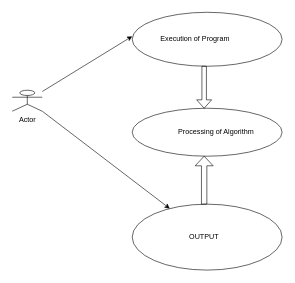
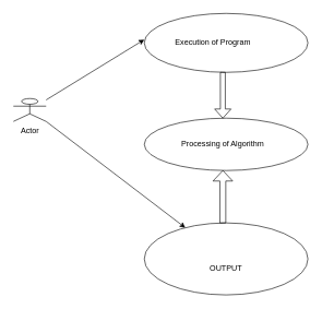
- <mxCell id="9" value="Processing of Algorithm" style="text;html=1;strokeColor=none;fillColor=none;align=center;verticalAlign=middle;whiteSpace=wrap;rounded=0;" vertex="1" parent="1"><mxGeometry x="275" y="200" width="170" height="40" as="geometry" /></mxCell>
+ <mxCell id="9" value="Processing of Algorithm" style="text;html=1;strokeColor=none;fillColor=none;align=center;verticalAlign=middle;whiteSpace=wrap;rounded=0;" vertex="1" parent="1"><mxGeometry x="255" y="200" width="170" height="40" as="geometry" /></mxCell>
- <mxCell id="12" value="OUTPUT" style="text;html=1;strokeColor=none;fillColor=none;align=center;verticalAlign=middle;whiteSpace=wrap;rounded=0;" vertex="1" parent="1"><mxGeometry x="310" y="380" width="60" height="30" as="geometry" /></mxCell>
+ <mxCell id="12" value="OUTPUT" style="text;html=1;strokeColor=none;fillColor=none;align=center;verticalAlign=middle;whiteSpace=wrap;rounded=0;" vertex="1" parent="1"><mxGeometry x="315" y="395" width="60" height="30" as="geometry" /></mxCell>
